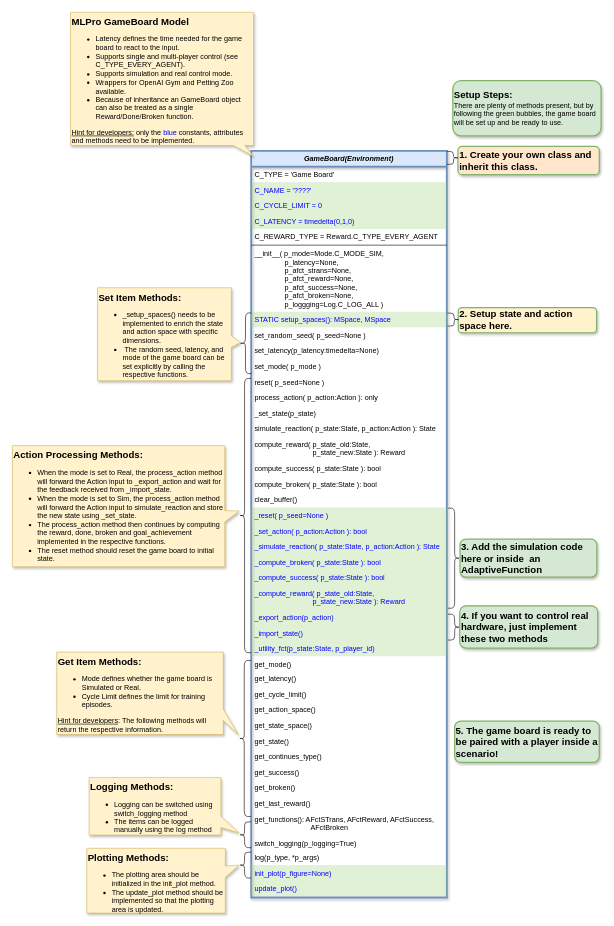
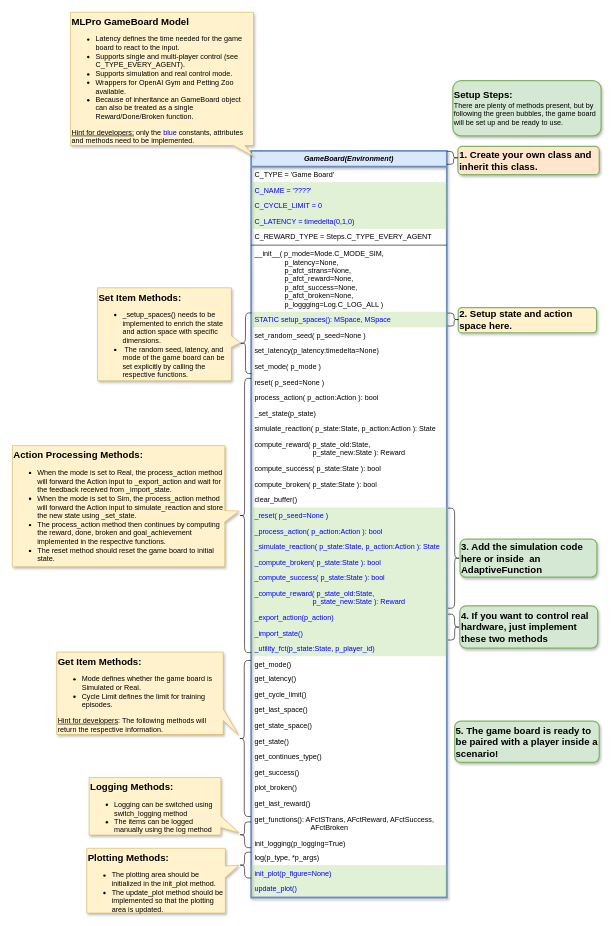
- <mxCell id="7" value="C_REWARD_TYPE = Reward.C_TYPE_EVERY_AGENT" style="text;align=left;verticalAlign=top;spacingLeft=4;spacingRight=4;overflow=hidden;rotatable=0;points=[[0,0.5],[1,0.5]];portConstraint=eastwest;fontColor=#000000;shadow=0;fillColor=none;opacity=30;" parent="2" vertex="1"><mxGeometry y="130" width="326" height="26" as="geometry" /></mxCell>
+ <mxCell id="7" value="C_REWARD_TYPE = Steps.C_TYPE_EVERY_AGENT" style="text;align=left;verticalAlign=top;spacingLeft=4;spacingRight=4;overflow=hidden;rotatable=0;points=[[0,0.5],[1,0.5]];portConstraint=eastwest;fontColor=#000000;shadow=0;fillColor=none;opacity=30;" parent="2" vertex="1"><mxGeometry y="130" width="326" height="26" as="geometry" /></mxCell>
- <mxCell id="15" value="process_action( p_action:Action ): only" style="text;align=left;verticalAlign=top;spacingLeft=4;spacingRight=4;overflow=hidden;rotatable=0;points=[[0,0.5],[1,0.5]];portConstraint=eastwest;shadow=1;" parent="2" vertex="1"><mxGeometry y="398" width="326" height="26" as="geometry" /></mxCell>
+ <mxCell id="15" value="process_action( p_action:Action ): bool" style="text;align=left;verticalAlign=top;spacingLeft=4;spacingRight=4;overflow=hidden;rotatable=0;points=[[0,0.5],[1,0.5]];portConstraint=eastwest;shadow=1;" parent="2" vertex="1"><mxGeometry y="398" width="326" height="26" as="geometry" /></mxCell>
- <mxCell id="23" value="_set_action( p_action:Action ): bool" style="text;align=left;verticalAlign=top;spacingLeft=4;spacingRight=4;overflow=hidden;rotatable=0;points=[[0,0.5],[1,0.5]];portConstraint=eastwest;shadow=0;fontColor=#0000FF;fillColor=#97D077;opacity=30;" parent="2" vertex="1"><mxGeometry y="620" width="326" height="26" as="geometry" /></mxCell>
+ <mxCell id="23" value="_process_action( p_action:Action ): bool" style="text;align=left;verticalAlign=top;spacingLeft=4;spacingRight=4;overflow=hidden;rotatable=0;points=[[0,0.5],[1,0.5]];portConstraint=eastwest;shadow=0;fontColor=#0000FF;fillColor=#97D077;opacity=30;" parent="2" vertex="1"><mxGeometry y="620" width="326" height="26" as="geometry" /></mxCell>
- <mxCell id="34" value="get_action_space()" style="text;align=left;verticalAlign=top;spacingLeft=4;spacingRight=4;overflow=hidden;rotatable=0;points=[[0,0.5],[1,0.5]];portConstraint=eastwest;shadow=1;" parent="2" vertex="1"><mxGeometry y="918" width="326" height="26" as="geometry" /></mxCell>
+ <mxCell id="34" value="get_last_space()" style="text;align=left;verticalAlign=top;spacingLeft=4;spacingRight=4;overflow=hidden;rotatable=0;points=[[0,0.5],[1,0.5]];portConstraint=eastwest;shadow=1;" parent="2" vertex="1"><mxGeometry y="918" width="326" height="26" as="geometry" /></mxCell>
- <mxCell id="39" value="get_broken()" style="text;align=left;verticalAlign=top;spacingLeft=4;spacingRight=4;overflow=hidden;rotatable=0;points=[[0,0.5],[1,0.5]];portConstraint=eastwest;shadow=1;" parent="2" vertex="1"><mxGeometry y="1048" width="326" height="26" as="geometry" /></mxCell>
+ <mxCell id="39" value="plot_broken()" style="text;align=left;verticalAlign=top;spacingLeft=4;spacingRight=4;overflow=hidden;rotatable=0;points=[[0,0.5],[1,0.5]];portConstraint=eastwest;shadow=1;" parent="2" vertex="1"><mxGeometry y="1048" width="326" height="26" as="geometry" /></mxCell>
- <mxCell id="42" value="switch_logging(p_logging=True)" style="text;align=left;verticalAlign=top;spacingLeft=4;spacingRight=4;overflow=hidden;rotatable=0;points=[[0,0.5],[1,0.5]];portConstraint=eastwest;shadow=1;" parent="2" vertex="1"><mxGeometry y="1140" width="326" height="24" as="geometry" /></mxCell>
+ <mxCell id="42" value="init_logging(p_logging=True)" style="text;align=left;verticalAlign=top;spacingLeft=4;spacingRight=4;overflow=hidden;rotatable=0;points=[[0,0.5],[1,0.5]];portConstraint=eastwest;shadow=1;" parent="2" vertex="1"><mxGeometry y="1140" width="326" height="24" as="geometry" /></mxCell>
